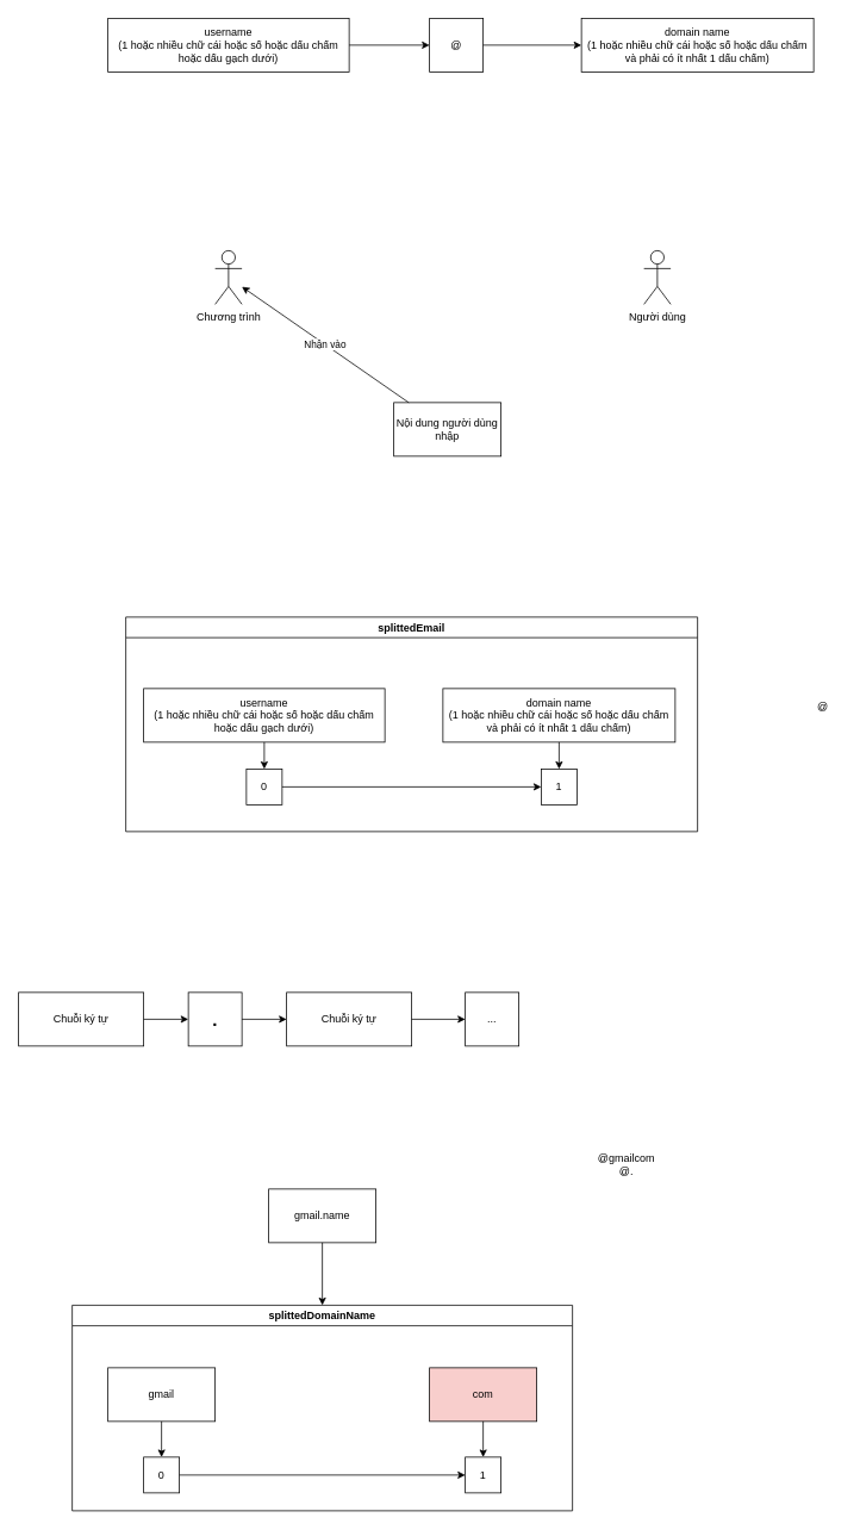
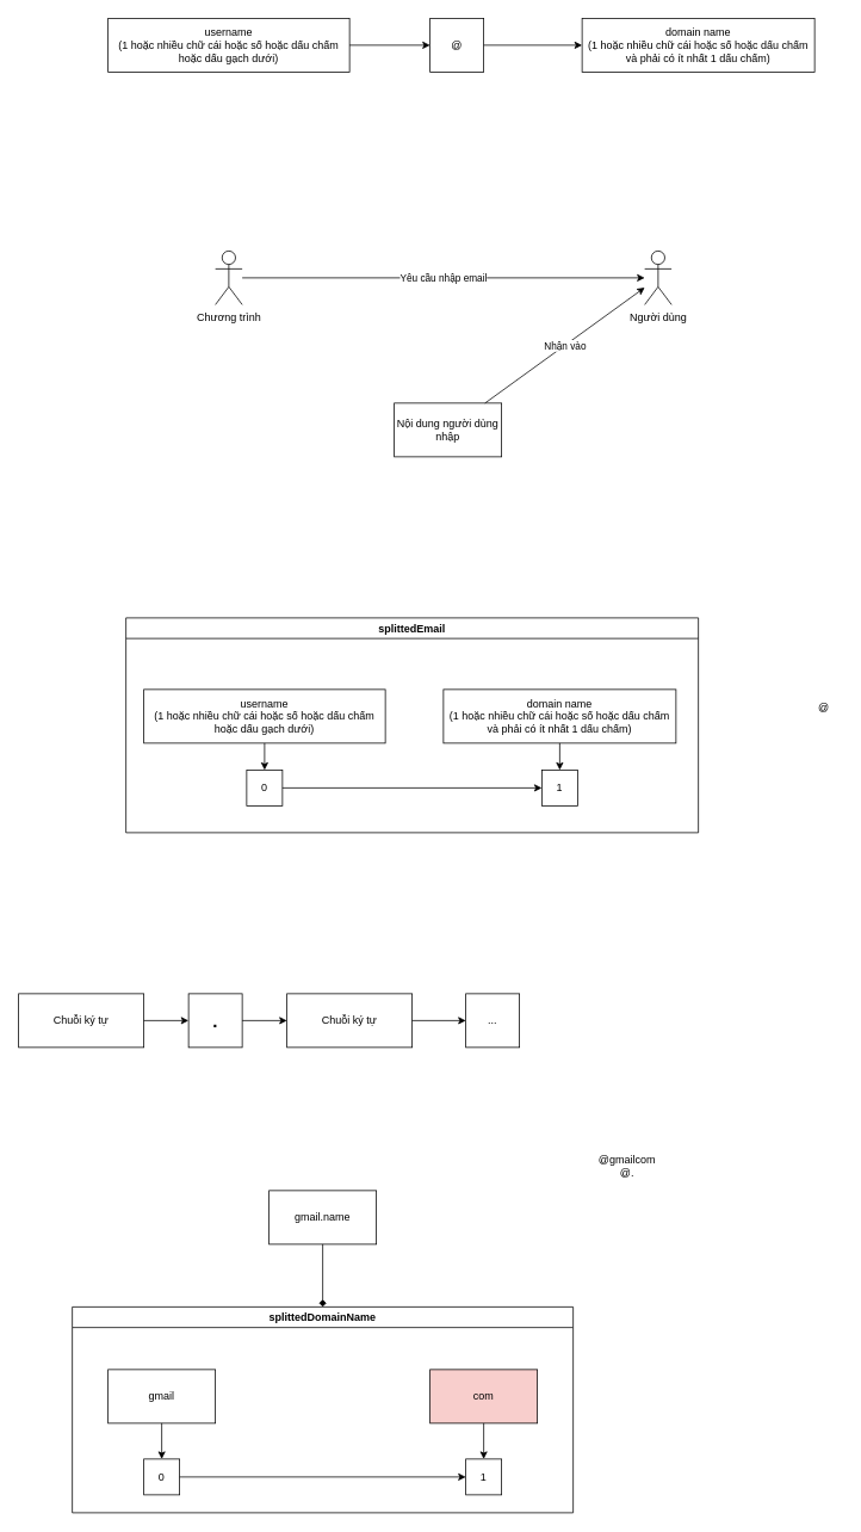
+ <mxCell id="9" value="Yêu cầu nhập email" style="endArrow=classic;html=1;rounded=0;" edge="1" parent="1" source="7" target="8"><mxGeometry width="50" height="50" relative="1" as="geometry"><mxPoint x="560" y="230" as="sourcePoint" /><mxPoint x="610" y="180" as="targetPoint" /></mxGeometry></mxCell>
- <mxCell id="11" value="Nhận vào" style="endArrow=classic;html=1;rounded=0;" edge="1" parent="1" source="10" target="7"><mxGeometry width="50" height="50" relative="1" as="geometry"><mxPoint x="580" y="360" as="sourcePoint" /><mxPoint x="630" y="310" as="targetPoint" /></mxGeometry></mxCell>
+ <mxCell id="11" value="Nhận vào" style="endArrow=classic;html=1;rounded=0;" edge="1" parent="1" source="10" target="8"><mxGeometry width="50" height="50" relative="1" as="geometry"><mxPoint x="580" y="360" as="sourcePoint" /><mxPoint x="630" y="310" as="targetPoint" /></mxGeometry></mxCell>
- <mxCell id="37" value="" style="endArrow=classic;html=1;rounded=0;" edge="1" parent="1" source="36" target="28"><mxGeometry width="50" height="50" relative="1" as="geometry"><mxPoint x="300" y="1490" as="sourcePoint" /><mxPoint x="350" y="1440" as="targetPoint" /></mxGeometry></mxCell>
+ <mxCell id="37" value="" style="endArrow=diamond;html=1;rounded=0;" edge="1" parent="1" source="36" target="28"><mxGeometry width="50" height="50" relative="1" as="geometry"><mxPoint x="300" y="1490" as="sourcePoint" /><mxPoint x="350" y="1440" as="targetPoint" /></mxGeometry></mxCell>
